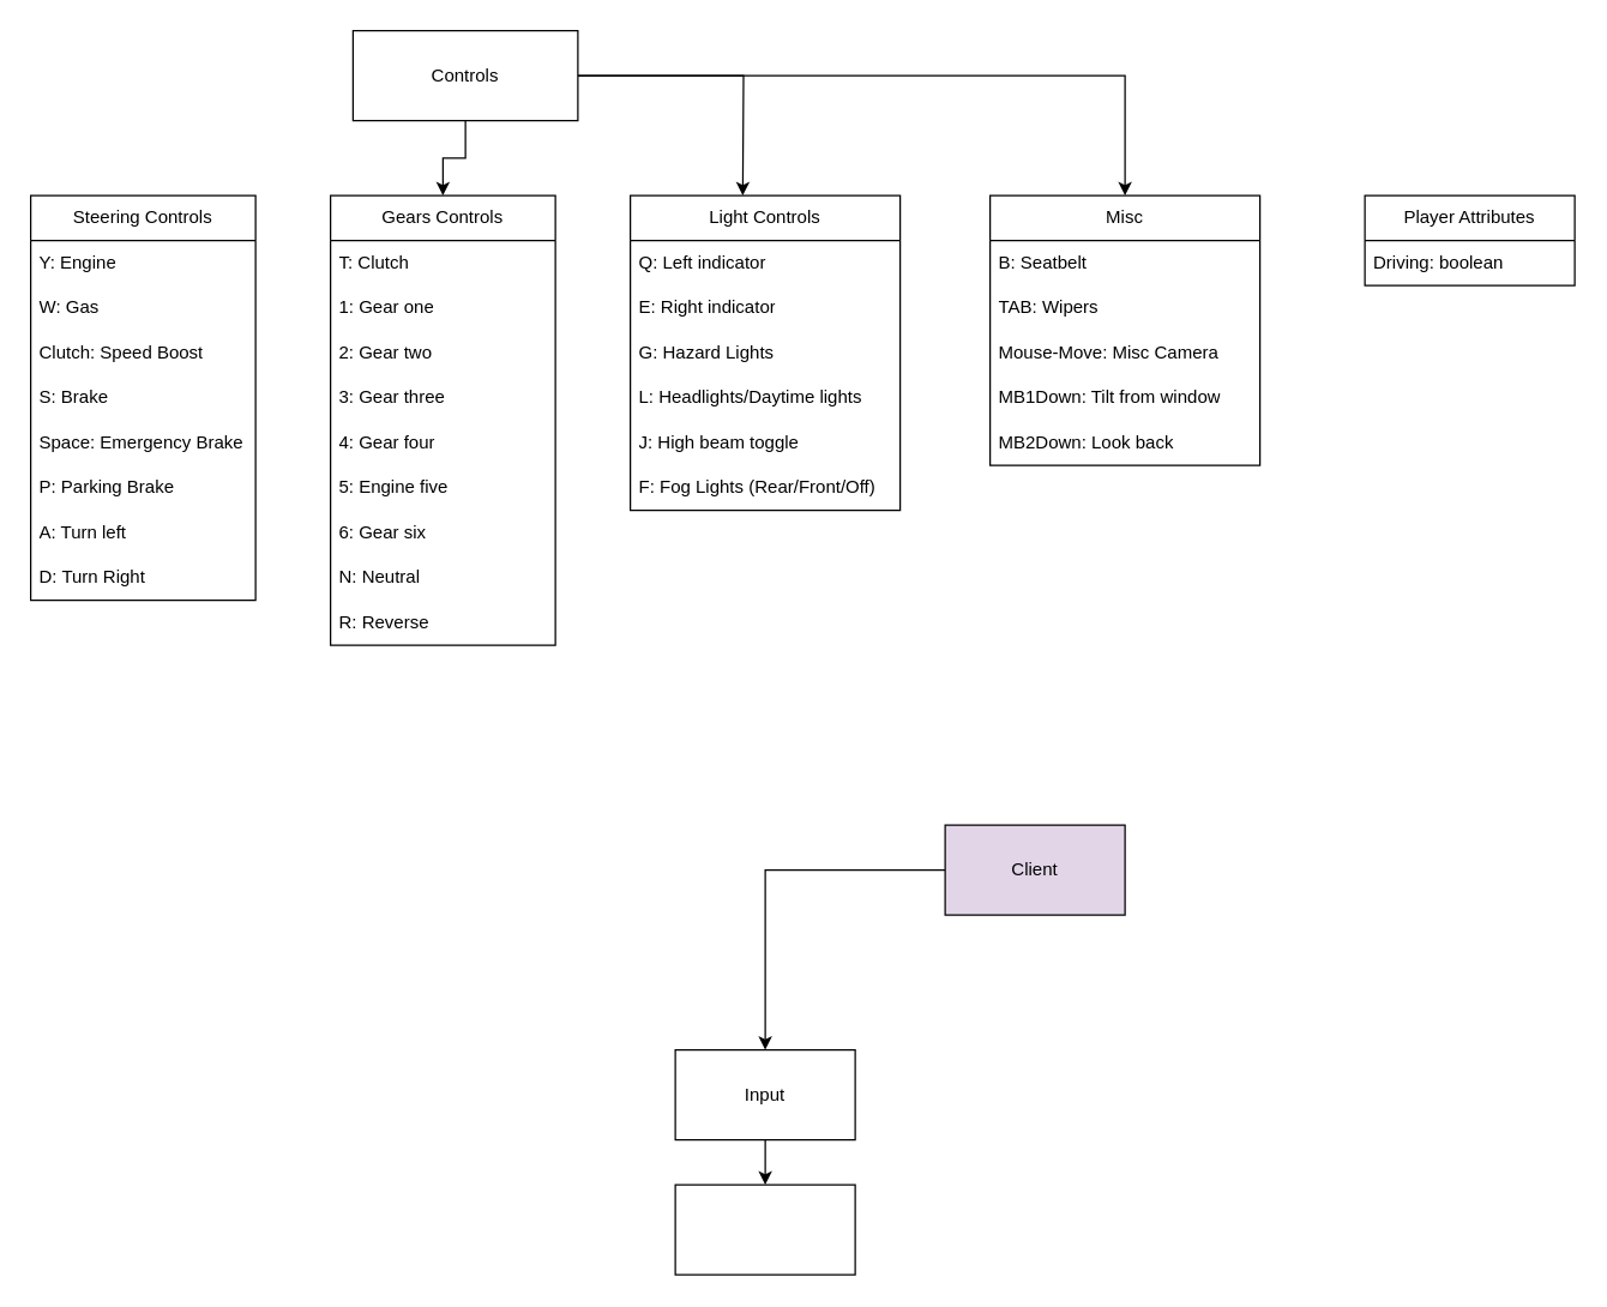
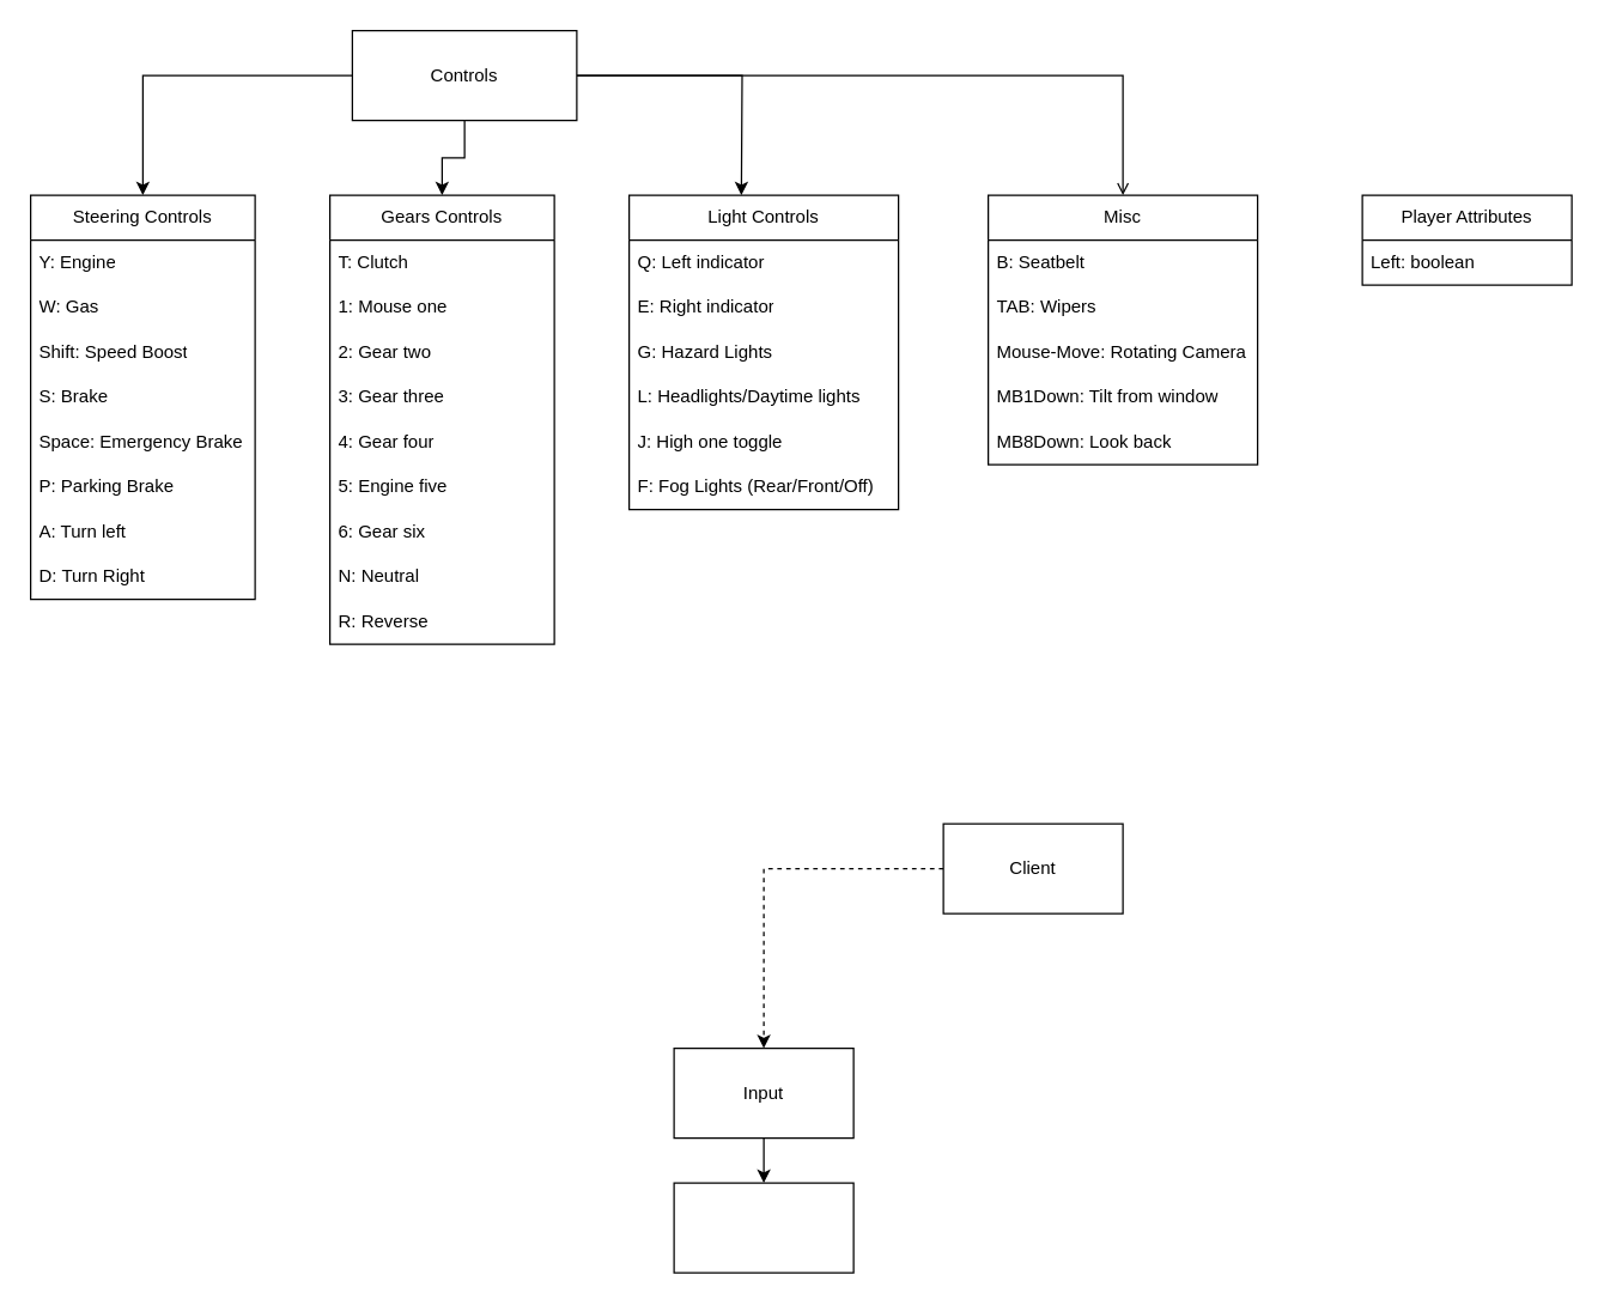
+ <mxCell id="26" style="edgeStyle=orthogonalEdgeStyle;rounded=0;orthogonalLoop=1;jettySize=auto;html=1;entryX=0.5;entryY=0;entryDx=0;entryDy=0;" parent="1" source="29" target="6" edge="1"><mxGeometry relative="1" as="geometry" /></mxCell>
- <mxCell id="28" style="edgeStyle=orthogonalEdgeStyle;rounded=0;orthogonalLoop=1;jettySize=auto;html=1;entryX=0.5;entryY=0;entryDx=0;entryDy=0;" edge="1" parent="1" source="29" target="37"><mxGeometry relative="1" as="geometry" /></mxCell>
+ <mxCell id="28" style="edgeStyle=orthogonalEdgeStyle;rounded=0;orthogonalLoop=1;jettySize=auto;html=1;entryX=0.5;entryY=0;entryDx=0;entryDy=0;endArrow=open;" edge="1" parent="1" source="29" target="37"><mxGeometry relative="1" as="geometry" /></mxCell>
- <mxCell id="5" value="Driving: boolean" style="text;strokeColor=none;fillColor=none;align=left;verticalAlign=middle;spacingLeft=4;spacingRight=4;overflow=hidden;points=[[0,0.5],[1,0.5]];portConstraint=eastwest;rotatable=0;whiteSpace=wrap;html=1;" parent="4" vertex="1"><mxGeometry y="30" width="140" height="30" as="geometry" /></mxCell>
+ <mxCell id="5" value="Left: boolean" style="text;strokeColor=none;fillColor=none;align=left;verticalAlign=middle;spacingLeft=4;spacingRight=4;overflow=hidden;points=[[0,0.5],[1,0.5]];portConstraint=eastwest;rotatable=0;whiteSpace=wrap;html=1;" parent="4" vertex="1"><mxGeometry y="30" width="140" height="30" as="geometry" /></mxCell>
- <mxCell id="17" value="1: Gear one" style="text;strokeColor=none;fillColor=none;align=left;verticalAlign=middle;spacingLeft=4;spacingRight=4;overflow=hidden;points=[[0,0.5],[1,0.5]];portConstraint=eastwest;rotatable=0;whiteSpace=wrap;html=1;" parent="15" vertex="1"><mxGeometry y="60" width="150" height="30" as="geometry" /></mxCell>
+ <mxCell id="17" value="1: Mouse one" style="text;strokeColor=none;fillColor=none;align=left;verticalAlign=middle;spacingLeft=4;spacingRight=4;overflow=hidden;points=[[0,0.5],[1,0.5]];portConstraint=eastwest;rotatable=0;whiteSpace=wrap;html=1;" parent="15" vertex="1"><mxGeometry y="60" width="150" height="30" as="geometry" /></mxCell>
- <mxCell id="9" value="Clutch: Speed Boost" style="text;strokeColor=none;fillColor=none;align=left;verticalAlign=middle;spacingLeft=4;spacingRight=4;overflow=hidden;points=[[0,0.5],[1,0.5]];portConstraint=eastwest;rotatable=0;whiteSpace=wrap;html=1;" parent="6" vertex="1"><mxGeometry y="90" width="150" height="30" as="geometry" /></mxCell>
+ <mxCell id="9" value="Shift: Speed Boost" style="text;strokeColor=none;fillColor=none;align=left;verticalAlign=middle;spacingLeft=4;spacingRight=4;overflow=hidden;points=[[0,0.5],[1,0.5]];portConstraint=eastwest;rotatable=0;whiteSpace=wrap;html=1;" parent="6" vertex="1"><mxGeometry y="90" width="150" height="30" as="geometry" /></mxCell>
- <mxCell id="40" value="Mouse-Move: Misc Camera" style="text;strokeColor=none;fillColor=none;align=left;verticalAlign=middle;spacingLeft=4;spacingRight=4;overflow=hidden;points=[[0,0.5],[1,0.5]];portConstraint=eastwest;rotatable=0;whiteSpace=wrap;html=1;" vertex="1" parent="37"><mxGeometry y="90" width="180" height="30" as="geometry" /></mxCell>
+ <mxCell id="40" value="Mouse-Move: Rotating Camera" style="text;strokeColor=none;fillColor=none;align=left;verticalAlign=middle;spacingLeft=4;spacingRight=4;overflow=hidden;points=[[0,0.5],[1,0.5]];portConstraint=eastwest;rotatable=0;whiteSpace=wrap;html=1;" vertex="1" parent="37"><mxGeometry y="90" width="180" height="30" as="geometry" /></mxCell>
- <mxCell id="35" value="J: High beam toggle" style="text;strokeColor=none;fillColor=none;align=left;verticalAlign=middle;spacingLeft=4;spacingRight=4;overflow=hidden;points=[[0,0.5],[1,0.5]];portConstraint=eastwest;rotatable=0;whiteSpace=wrap;html=1;" vertex="1" parent="30"><mxGeometry y="150" width="180" height="30" as="geometry" /></mxCell>
+ <mxCell id="35" value="J: High one toggle" style="text;strokeColor=none;fillColor=none;align=left;verticalAlign=middle;spacingLeft=4;spacingRight=4;overflow=hidden;points=[[0,0.5],[1,0.5]];portConstraint=eastwest;rotatable=0;whiteSpace=wrap;html=1;" vertex="1" parent="30"><mxGeometry y="150" width="180" height="30" as="geometry" /></mxCell>
- <mxCell id="42" value="MB2Down: Look back" style="text;strokeColor=none;fillColor=none;align=left;verticalAlign=middle;spacingLeft=4;spacingRight=4;overflow=hidden;points=[[0,0.5],[1,0.5]];portConstraint=eastwest;rotatable=0;whiteSpace=wrap;html=1;" vertex="1" parent="37"><mxGeometry y="150" width="180" height="30" as="geometry" /></mxCell>
+ <mxCell id="42" value="MB8Down: Look back" style="text;strokeColor=none;fillColor=none;align=left;verticalAlign=middle;spacingLeft=4;spacingRight=4;overflow=hidden;points=[[0,0.5],[1,0.5]];portConstraint=eastwest;rotatable=0;whiteSpace=wrap;html=1;" vertex="1" parent="37"><mxGeometry y="150" width="180" height="30" as="geometry" /></mxCell>
- <mxCell id="44" style="edgeStyle=orthogonalEdgeStyle;rounded=0;orthogonalLoop=1;jettySize=auto;html=1;" edge="1" parent="1" source="45" target="3"><mxGeometry relative="1" as="geometry" /></mxCell>
+ <mxCell id="44" style="edgeStyle=orthogonalEdgeStyle;rounded=0;orthogonalLoop=1;jettySize=auto;html=1;dashed=1;" edge="1" parent="1" source="45" target="3"><mxGeometry relative="1" as="geometry" /></mxCell>
- <mxCell id="45" value="Client" style="rounded=0;whiteSpace=wrap;html=1;fillColor=#e1d5e7;" vertex="1" parent="1"><mxGeometry x="630" y="550" width="120" height="60" as="geometry" /></mxCell>
+ <mxCell id="45" value="Client" style="rounded=0;whiteSpace=wrap;html=1;" vertex="1" parent="1"><mxGeometry x="630" y="550" width="120" height="60" as="geometry" /></mxCell>
